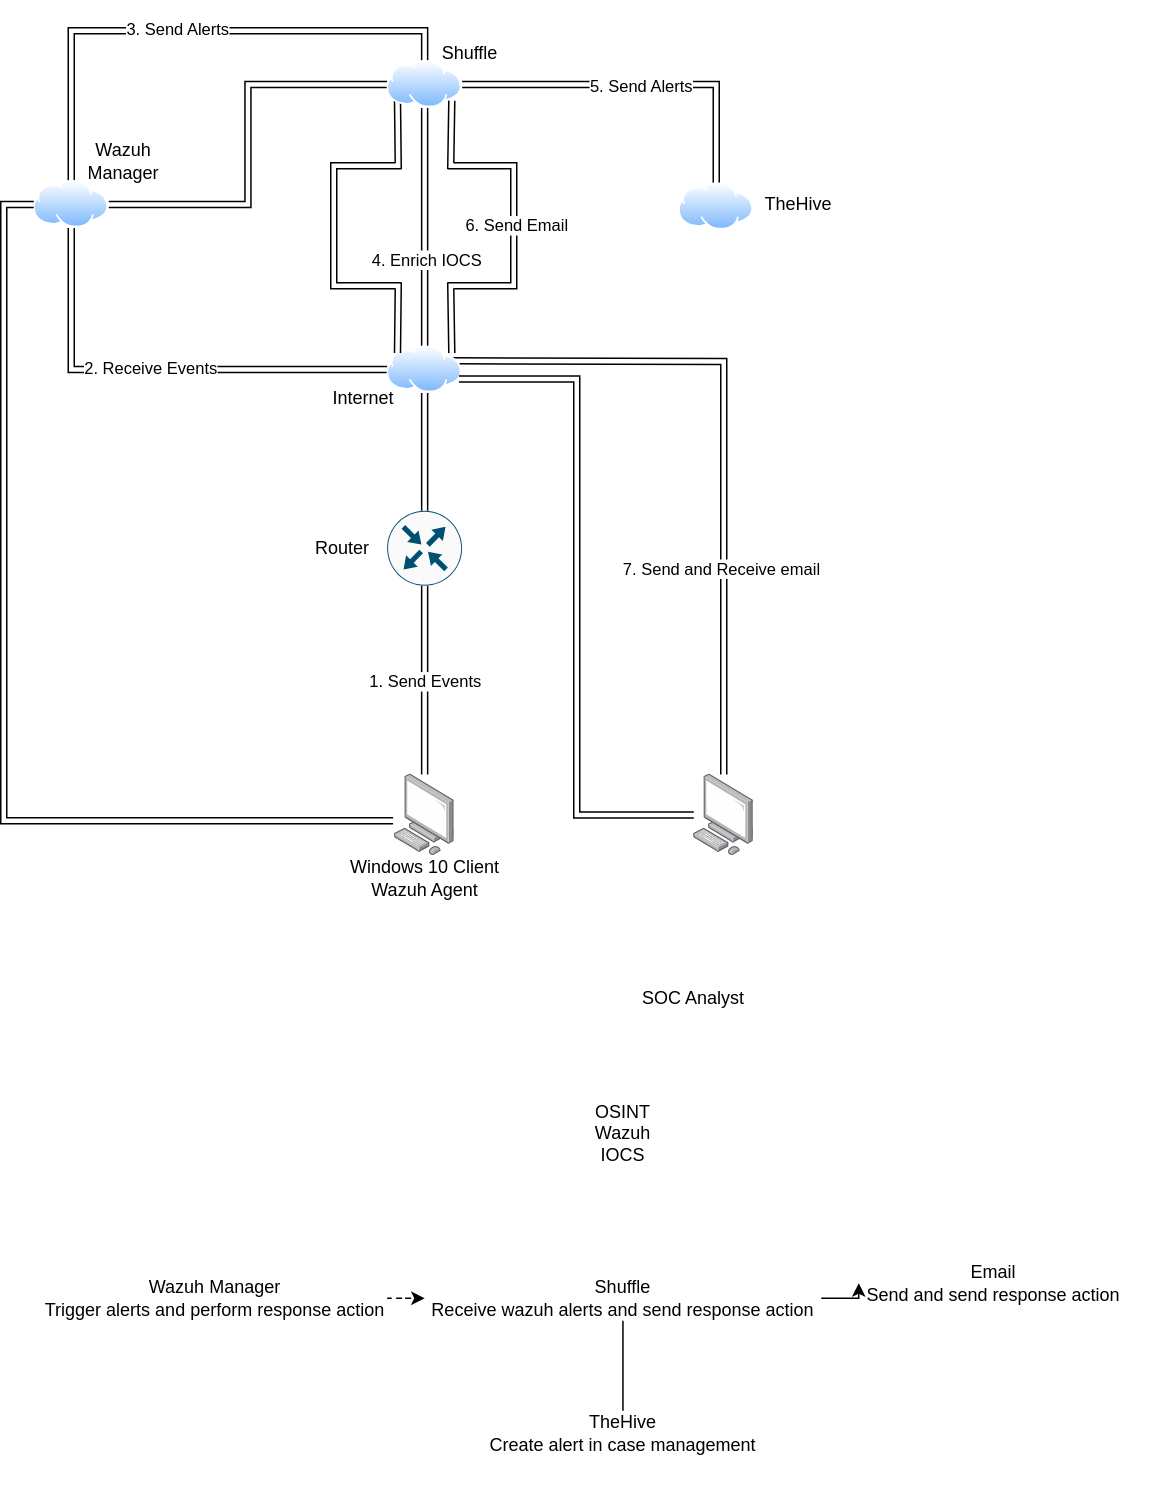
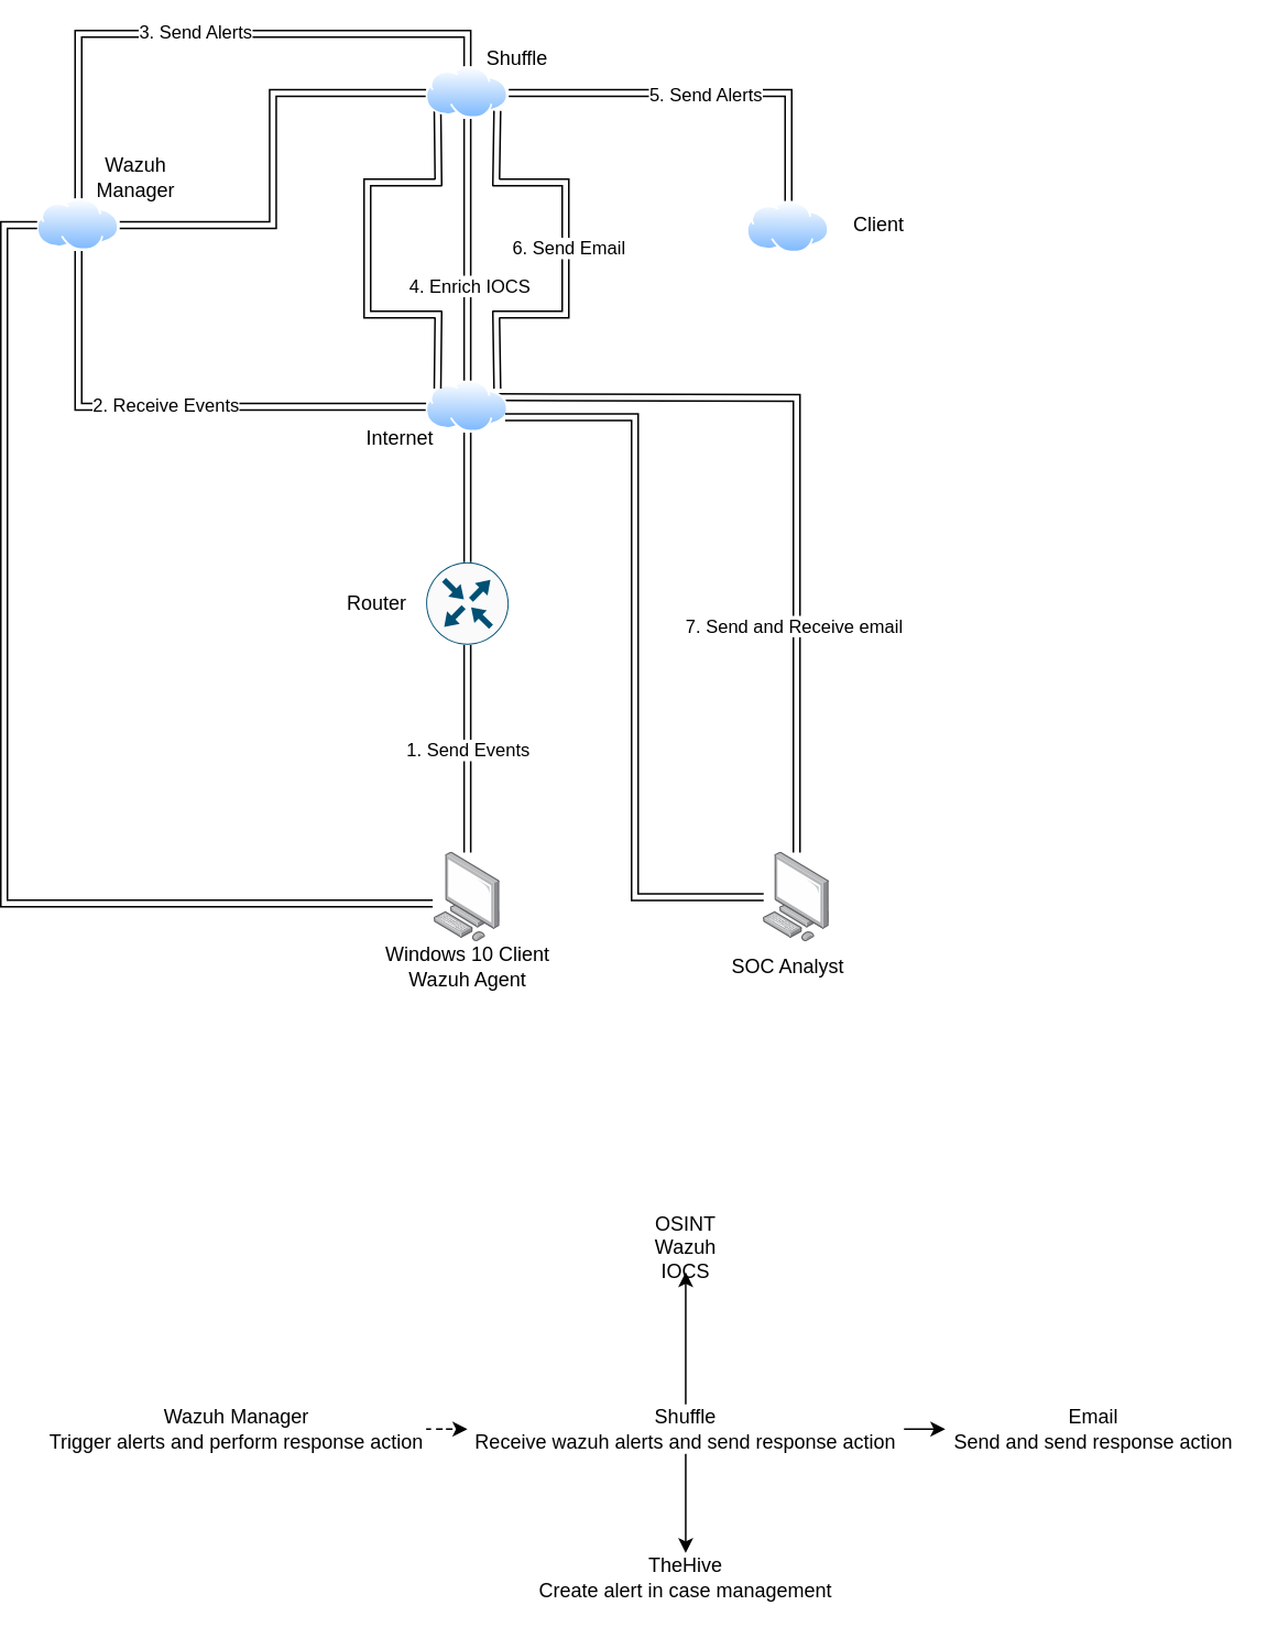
- <mxCell id="31" value="TheHive" style="text;strokeColor=none;align=center;fillColor=none;html=1;verticalAlign=middle;whiteSpace=wrap;rounded=0;" vertex="1" parent="1"><mxGeometry x="500" y="120.75" width="60" height="30" as="geometry" /></mxCell>
+ <mxCell id="31" value="Client" style="text;strokeColor=none;align=center;fillColor=none;html=1;verticalAlign=middle;whiteSpace=wrap;rounded=0;" vertex="1" parent="1"><mxGeometry x="500" y="120.75" width="60" height="30" as="geometry" /></mxCell>
- <mxCell id="32" value="SOC Analyst" style="text;strokeColor=none;align=center;fillColor=none;html=1;verticalAlign=middle;whiteSpace=wrap;rounded=0;" vertex="1" parent="1"><mxGeometry x="400" y="650" width="120" height="30" as="geometry" /></mxCell>
+ <mxCell id="32" value="SOC Analyst" style="text;strokeColor=none;align=center;fillColor=none;html=1;verticalAlign=middle;whiteSpace=wrap;rounded=0;" vertex="1" parent="1"><mxGeometry x="415" y="570" width="120" height="30" as="geometry" /></mxCell>
+ <mxCell id="37" style="edgeStyle=orthogonalEdgeStyle;rounded=0;orthogonalLoop=1;jettySize=auto;html=1;entryX=0.5;entryY=1;entryDx=0;entryDy=0;" edge="1" parent="1" source="40" target="42"><mxGeometry relative="1" as="geometry" /></mxCell>
- <mxCell id="41" value="Email&lt;br&gt;Send and send response action" style="text;strokeColor=none;align=center;fillColor=none;html=1;verticalAlign=middle;whiteSpace=wrap;rounded=0;" vertex="1" parent="1"><mxGeometry x="570" y="840" width="180" height="30" as="geometry" /></mxCell>
+ <mxCell id="41" value="Email&lt;br&gt;Send and send response action" style="text;strokeColor=none;align=center;fillColor=none;html=1;verticalAlign=middle;whiteSpace=wrap;rounded=0;" vertex="1" parent="1"><mxGeometry x="570" y="850" width="180" height="30" as="geometry" /></mxCell>
- <mxCell id="38" style="edgeStyle=orthogonalEdgeStyle;rounded=0;orthogonalLoop=1;jettySize=auto;html=1;exitX=0.5;exitY=1;exitDx=0;exitDy=0;entryX=0.5;entryY=0;entryDx=0;entryDy=0;endArrow=none;" edge="1" parent="1" source="40" target="43"><mxGeometry relative="1" as="geometry" /></mxCell>
+ <mxCell id="38" style="edgeStyle=orthogonalEdgeStyle;rounded=0;orthogonalLoop=1;jettySize=auto;html=1;exitX=0.5;exitY=1;exitDx=0;exitDy=0;entryX=0.5;entryY=0;entryDx=0;entryDy=0;" edge="1" parent="1" source="40" target="43"><mxGeometry relative="1" as="geometry" /></mxCell>
